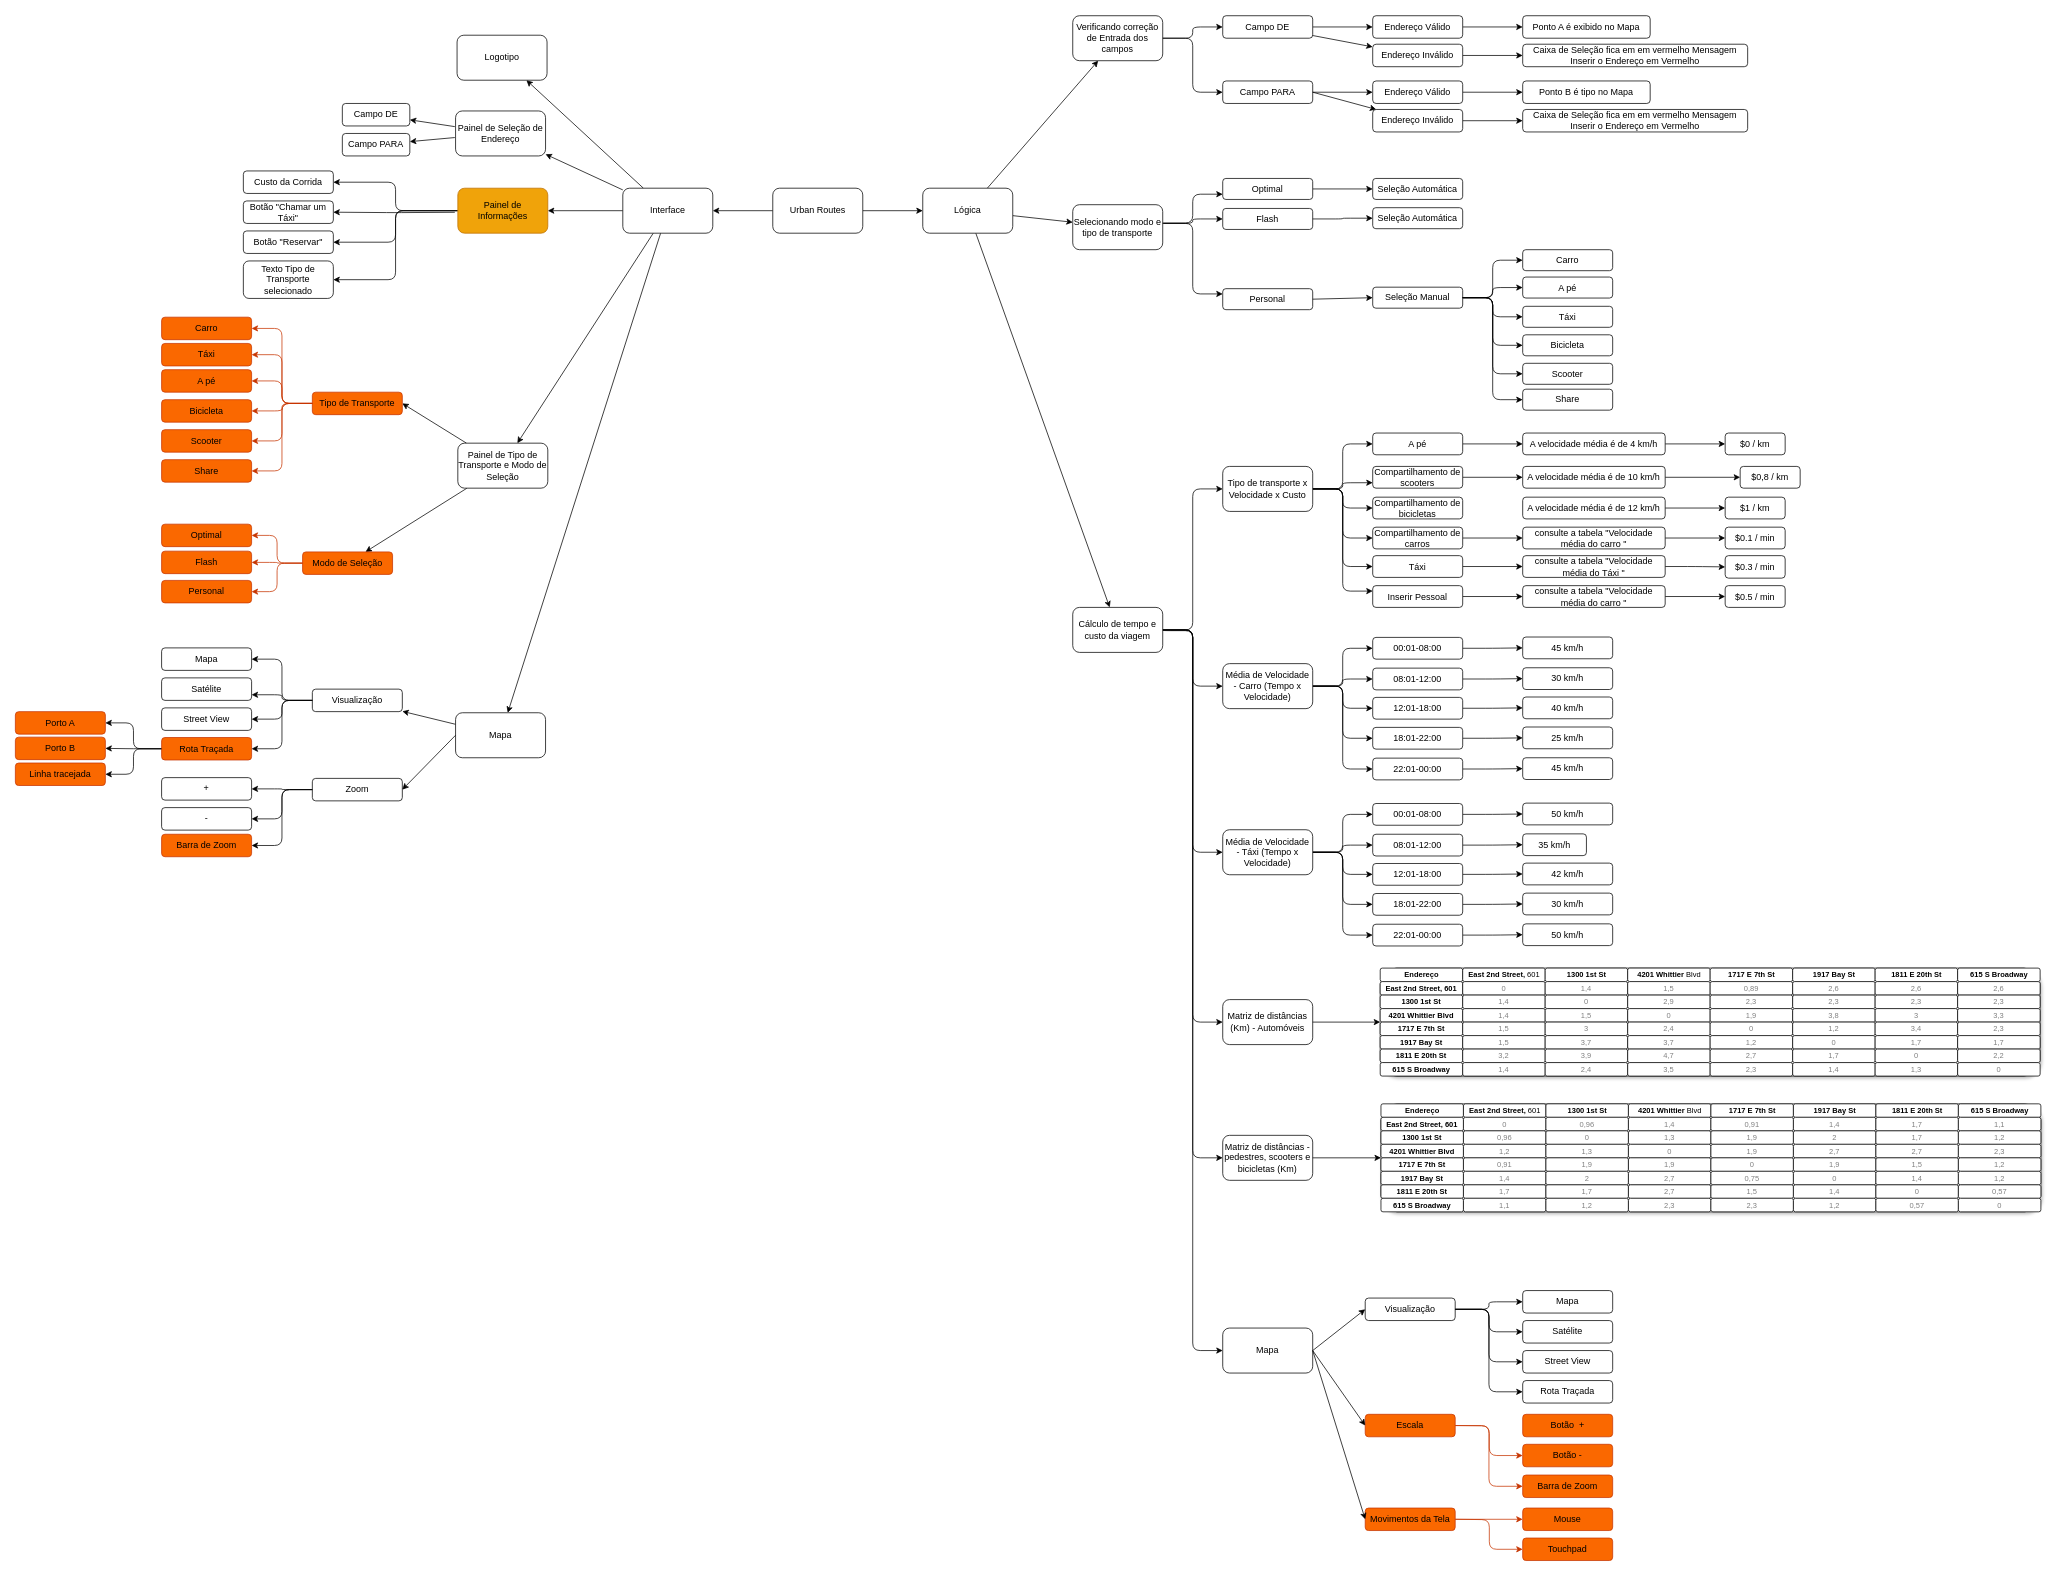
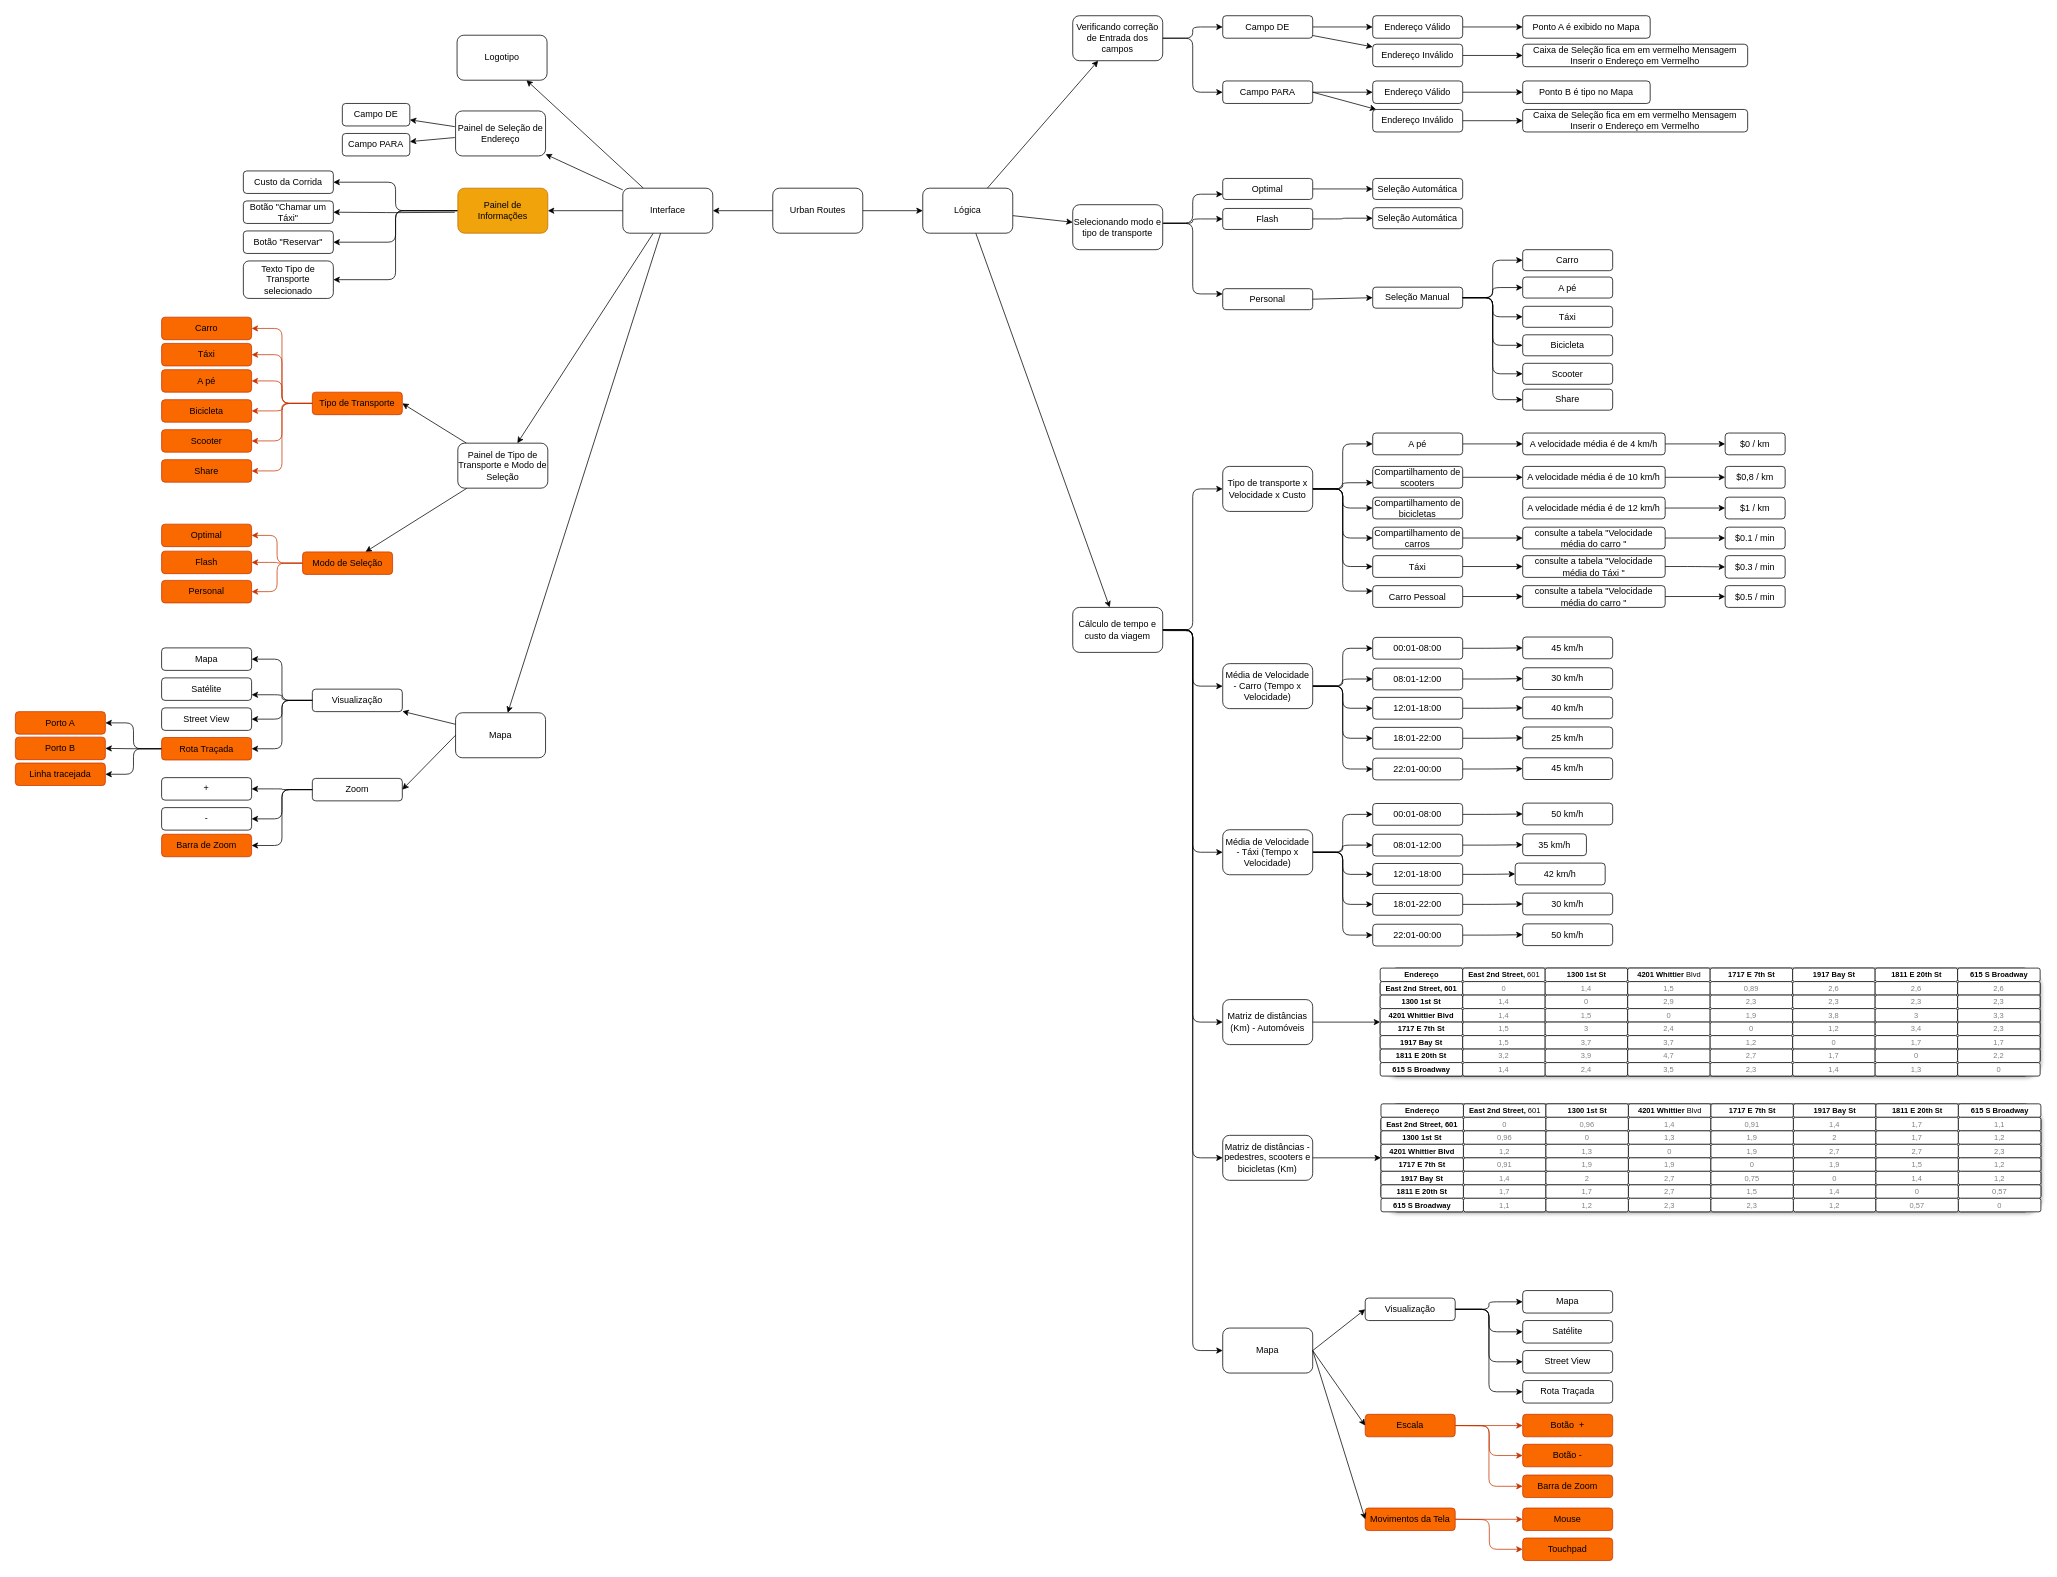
- <mxCell id="151" value="$0,8 / km" style="whiteSpace=wrap;html=1;rounded=1;" vertex="1" parent="1"><mxGeometry x="2320" y="621" width="80" height="29" as="geometry" /></mxCell>
+ <mxCell id="151" value="$0,8 / km" style="whiteSpace=wrap;html=1;rounded=1;" vertex="1" parent="1"><mxGeometry x="2300" y="621" width="80" height="29" as="geometry" /></mxCell>
- <mxCell id="145" value="Inserir Pessoal" style="whiteSpace=wrap;html=1;rounded=1;" vertex="1" parent="1"><mxGeometry x="1830" y="780" width="120" height="29" as="geometry" /></mxCell>
+ <mxCell id="145" value="Carro Pessoal" style="whiteSpace=wrap;html=1;rounded=1;" vertex="1" parent="1"><mxGeometry x="1830" y="780" width="120" height="29" as="geometry" /></mxCell>
- <mxCell id="197" value="42 km/h" style="whiteSpace=wrap;html=1;rounded=1;" vertex="1" parent="1"><mxGeometry x="2030" y="1150" width="120" height="29" as="geometry" /></mxCell>
+ <mxCell id="197" value="42 km/h" style="whiteSpace=wrap;html=1;rounded=1;" vertex="1" parent="1"><mxGeometry x="2020" y="1150" width="120" height="29" as="geometry" /></mxCell>
+ <mxCell id="207" value="" style="rounded=1;orthogonalLoop=1;jettySize=auto;html=1;edgeStyle=orthogonalEdgeStyle;fillColor=#fa6800;strokeColor=#C73500;" edge="1" parent="1" source="208" target="209"><mxGeometry relative="1" as="geometry" /></mxCell>
